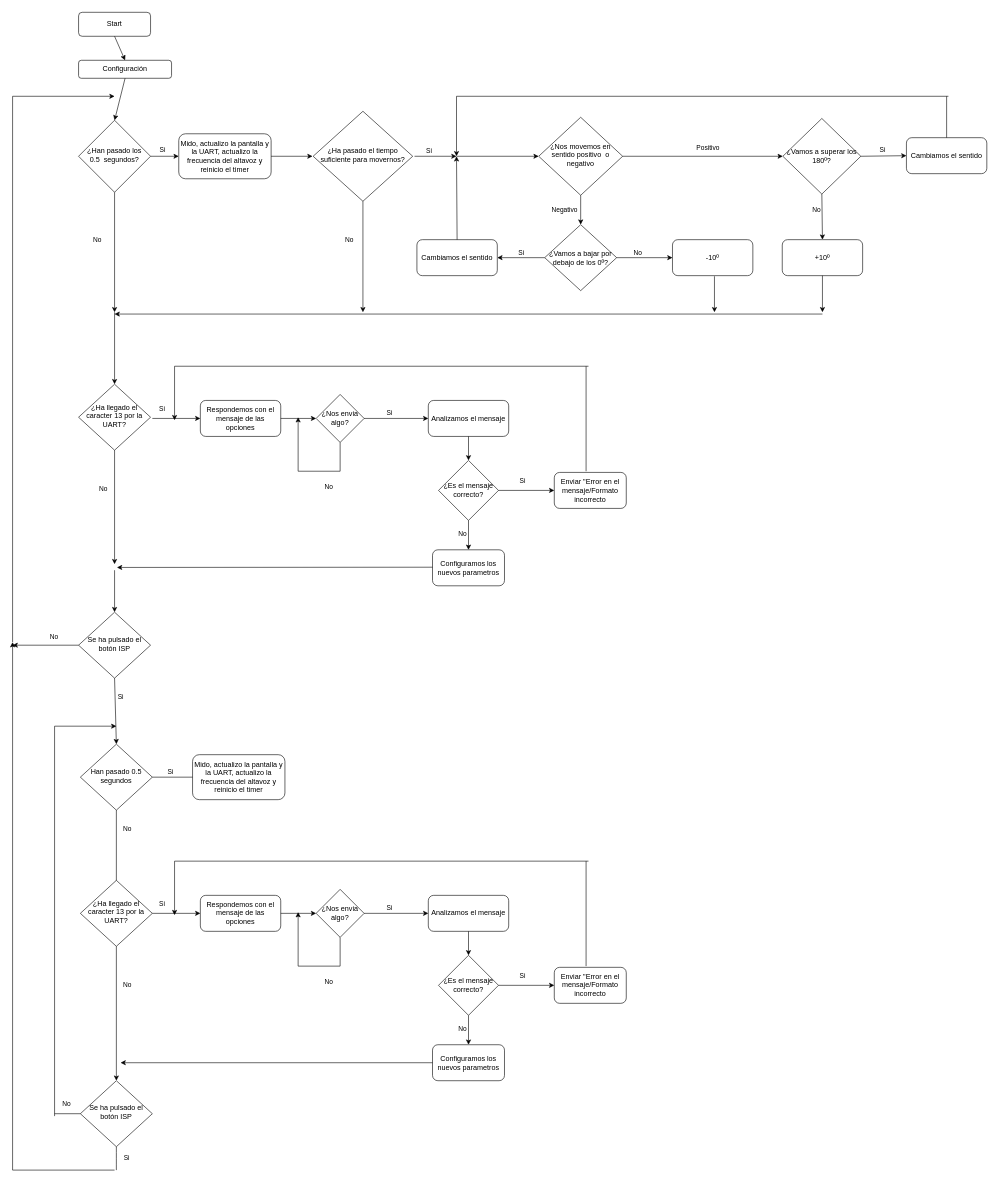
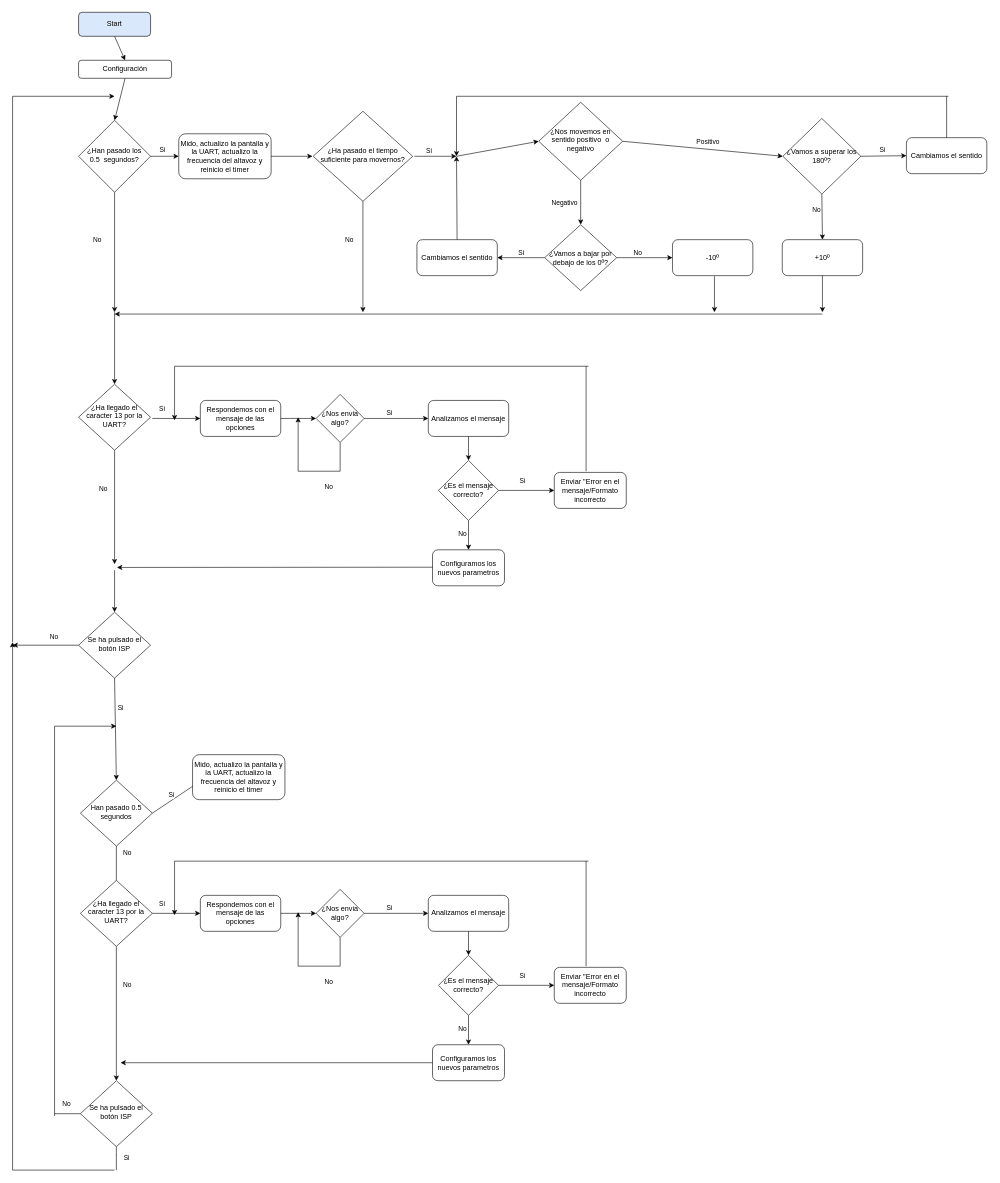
- <mxCell id="2" value="Start" style="rounded=1;whiteSpace=wrap;html=1;fontSize=12;glass=0;strokeWidth=1;shadow=0;" parent="1" vertex="1"><mxGeometry x="130" y="20" width="120" height="40" as="geometry" /></mxCell>
+ <mxCell id="2" value="Start" style="rounded=1;whiteSpace=wrap;html=1;fontSize=12;glass=0;strokeWidth=1;shadow=0;fillColor=#dae8fc;" parent="1" vertex="1"><mxGeometry x="130" y="20" width="120" height="40" as="geometry" /></mxCell>
- <mxCell id="9" value="¿Nos movemos en sentido positivo&amp;nbsp; o&lt;br&gt;negativo" style="rhombus;whiteSpace=wrap;html=1;shadow=0;fontFamily=Helvetica;fontSize=12;align=center;strokeWidth=1;spacing=6;spacingTop=-4;" vertex="1" parent="1"><mxGeometry x="897" y="195" width="140" height="130" as="geometry" /></mxCell>
+ <mxCell id="9" value="¿Nos movemos en sentido positivo&amp;nbsp; o&lt;br&gt;negativo" style="rhombus;whiteSpace=wrap;html=1;shadow=0;fontFamily=Helvetica;fontSize=12;align=center;strokeWidth=1;spacing=6;spacingTop=-4;" vertex="1" parent="1"><mxGeometry x="897" y="170" width="140" height="130" as="geometry" /></mxCell>
- <mxCell id="20" value="Han pasado 0.5 segundos" style="rhombus;whiteSpace=wrap;html=1;shadow=0;fontFamily=Helvetica;fontSize=12;align=center;strokeWidth=1;spacing=6;spacingTop=-4;" vertex="1" parent="1"><mxGeometry x="133" y="1240" width="120" height="110" as="geometry" /></mxCell>
+ <mxCell id="20" value="Han pasado 0.5 segundos" style="rhombus;whiteSpace=wrap;html=1;shadow=0;fontFamily=Helvetica;fontSize=12;align=center;strokeWidth=1;spacing=6;spacingTop=-4;" vertex="1" parent="1"><mxGeometry x="133" y="1300" width="120" height="110" as="geometry" /></mxCell>
